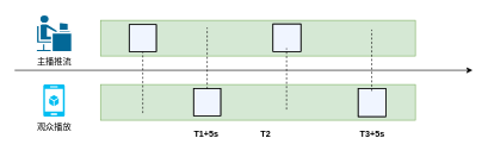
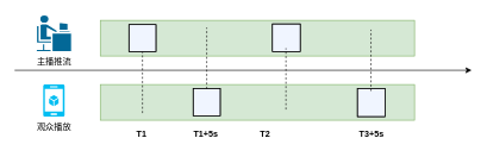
+ <mxCell id="13" value="T1" style="text;html=1;strokeColor=none;fillColor=none;align=center;verticalAlign=middle;whiteSpace=wrap;rounded=0;fontStyle=1" vertex="1" parent="1"><mxGeometry x="178" y="178" width="40" height="20" as="geometry" /></mxCell>
